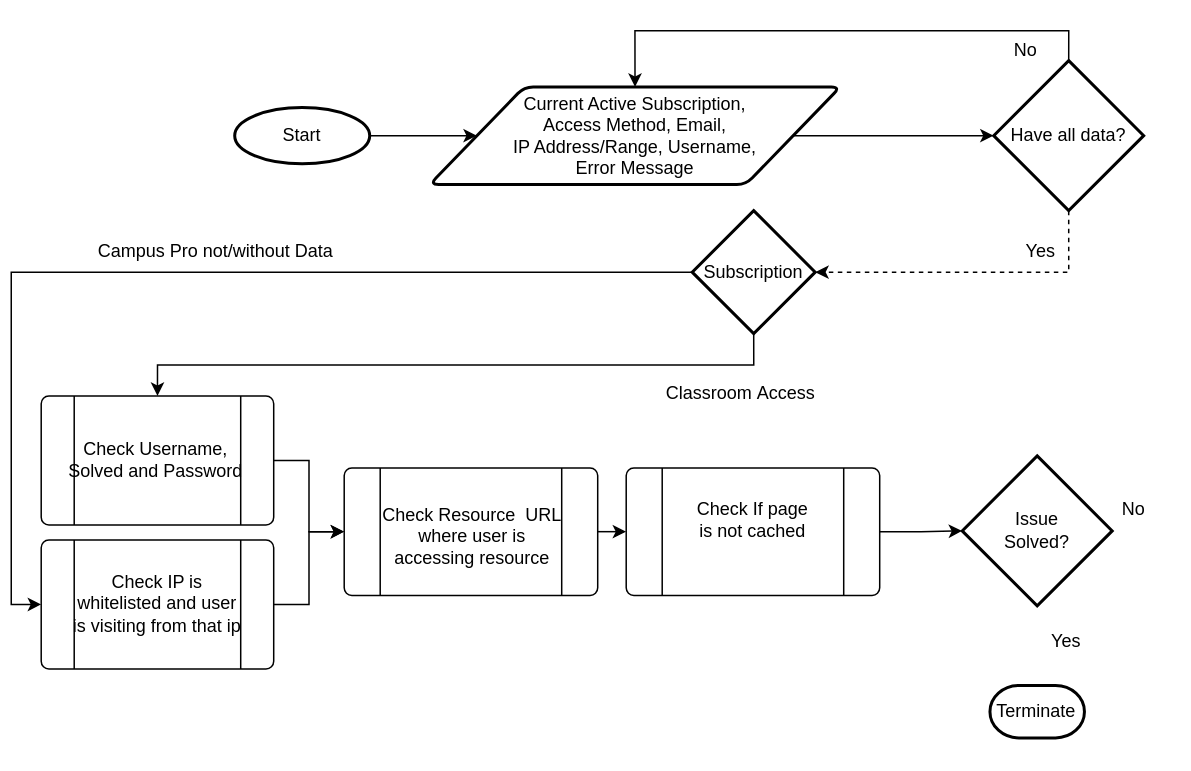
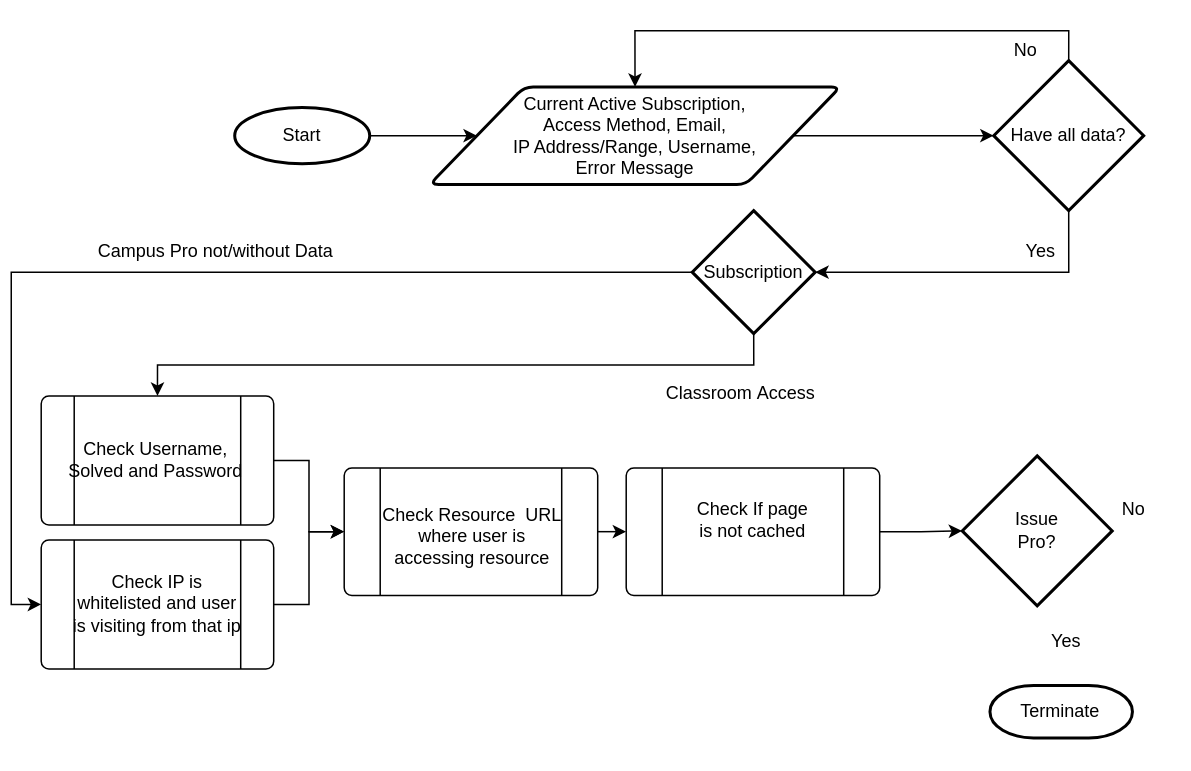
- <mxCell id="7" style="edgeStyle=orthogonalEdgeStyle;rounded=0;orthogonalLoop=1;jettySize=auto;html=1;exitX=0.5;exitY=1;exitDx=0;exitDy=0;exitPerimeter=0;entryX=1;entryY=0.5;entryDx=0;entryDy=0;entryPerimeter=0;dashed=1;" parent="1" source="8" target="11" edge="1"><mxGeometry relative="1" as="geometry" /></mxCell>
+ <mxCell id="7" style="edgeStyle=orthogonalEdgeStyle;rounded=0;orthogonalLoop=1;jettySize=auto;html=1;exitX=0.5;exitY=1;exitDx=0;exitDy=0;exitPerimeter=0;entryX=1;entryY=0.5;entryDx=0;entryDy=0;entryPerimeter=0;" parent="1" source="8" target="11" edge="1"><mxGeometry relative="1" as="geometry" /></mxCell>
- <mxCell id="16" value="Issue&lt;br&gt;Solved?" style="strokeWidth=2;html=1;shape=mxgraph.flowchart.decision;whiteSpace=wrap;" parent="1" vertex="1"><mxGeometry x="634.97" y="303.45" width="100" height="100" as="geometry" /></mxCell>
+ <mxCell id="16" value="Issue&lt;br&gt;Pro?" style="strokeWidth=2;html=1;shape=mxgraph.flowchart.decision;whiteSpace=wrap;" parent="1" vertex="1"><mxGeometry x="634.97" y="303.45" width="100" height="100" as="geometry" /></mxCell>
- <mxCell id="17" value="Terminate" style="strokeWidth=2;html=1;shape=mxgraph.flowchart.terminator;whiteSpace=wrap;" parent="1" vertex="1"><mxGeometry x="653.47" y="456.45" width="63" height="35" as="geometry" /></mxCell>
+ <mxCell id="17" value="Terminate" style="strokeWidth=2;html=1;shape=mxgraph.flowchart.terminator;whiteSpace=wrap;" parent="1" vertex="1"><mxGeometry x="653.47" y="456.45" width="95" height="35" as="geometry" /></mxCell>
